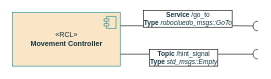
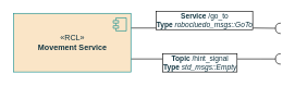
- <mxCell id="6" value="«RCL»&lt;br&gt;&lt;b&gt;Movement Controller&lt;/b&gt;" style="html=1;dropTarget=0;fontColor=#143642;strokeColor=#0F8B8D;fillColor=#FAE5C7;gradientColor=none;" vertex="1" parent="1"><mxGeometry x="20" y="20" width="180" height="90" as="geometry" /></mxCell>
+ <mxCell id="6" value="«RCL»&lt;br&gt;&lt;b&gt;Movement Service&lt;/b&gt;" style="html=1;dropTarget=0;fontColor=#143642;strokeColor=#0F8B8D;fillColor=#FAE5C7;gradientColor=none;" vertex="1" parent="1"><mxGeometry x="20" y="20" width="180" height="90" as="geometry" /></mxCell>
